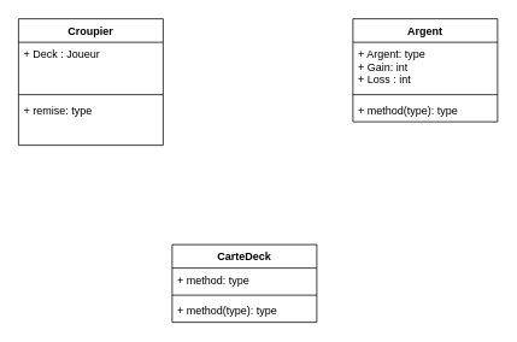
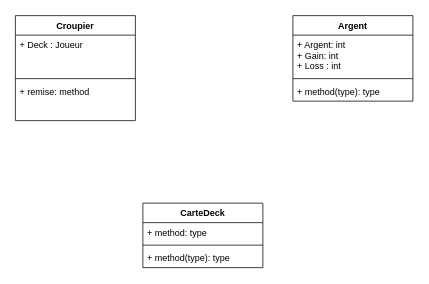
- <mxCell id="7" value="+ Argent: type&#10;+ Gain: int&#10;+ Loss : int&#10;" style="text;strokeColor=none;fillColor=none;align=left;verticalAlign=top;spacingLeft=4;spacingRight=4;overflow=hidden;rotatable=0;points=[[0,0.5],[1,0.5]];portConstraint=eastwest;" vertex="1" parent="6"><mxGeometry y="26" width="160" height="54" as="geometry" /></mxCell>
+ <mxCell id="7" value="+ Argent: int&#10;+ Gain: int&#10;+ Loss : int&#10;" style="text;strokeColor=none;fillColor=none;align=left;verticalAlign=top;spacingLeft=4;spacingRight=4;overflow=hidden;rotatable=0;points=[[0,0.5],[1,0.5]];portConstraint=eastwest;" vertex="1" parent="6"><mxGeometry y="26" width="160" height="54" as="geometry" /></mxCell>
- <mxCell id="5" value="+ remise: type" style="text;strokeColor=none;fillColor=none;align=left;verticalAlign=top;spacingLeft=4;spacingRight=4;overflow=hidden;rotatable=0;points=[[0,0.5],[1,0.5]];portConstraint=eastwest;" vertex="1" parent="2"><mxGeometry y="88" width="160" height="52" as="geometry" /></mxCell>
+ <mxCell id="5" value="+ remise: method" style="text;strokeColor=none;fillColor=none;align=left;verticalAlign=top;spacingLeft=4;spacingRight=4;overflow=hidden;rotatable=0;points=[[0,0.5],[1,0.5]];portConstraint=eastwest;" vertex="1" parent="2"><mxGeometry y="88" width="160" height="52" as="geometry" /></mxCell>
